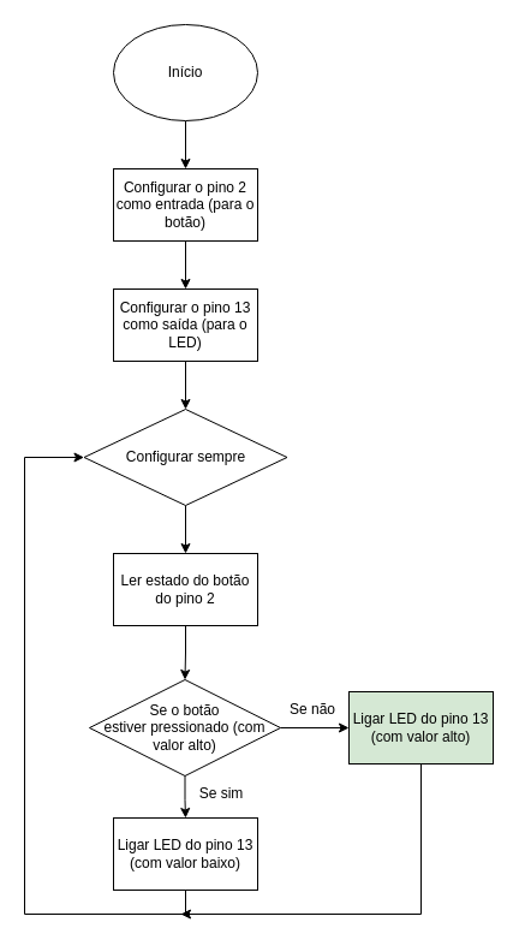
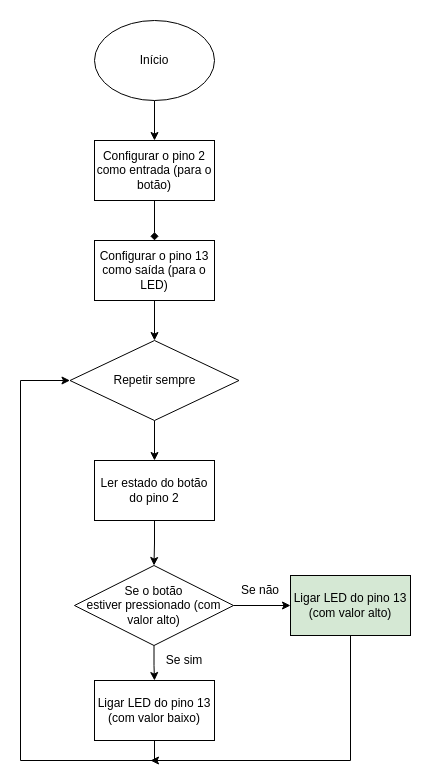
- <mxCell id="4" style="edgeStyle=orthogonalEdgeStyle;rounded=0;orthogonalLoop=1;jettySize=auto;html=1;entryX=0.5;entryY=0;entryDx=0;entryDy=0;" parent="1" source="5" target="7" edge="1"><mxGeometry relative="1" as="geometry" /></mxCell>
+ <mxCell id="4" style="edgeStyle=orthogonalEdgeStyle;rounded=0;orthogonalLoop=1;jettySize=auto;html=1;entryX=0.5;entryY=0;entryDx=0;entryDy=0;endArrow=diamond;" parent="1" source="5" target="7" edge="1"><mxGeometry relative="1" as="geometry" /></mxCell>
- <mxCell id="9" value="Configurar sempre" style="rhombus;whiteSpace=wrap;html=1;" parent="1" vertex="1"><mxGeometry x="69.5" y="340" width="169" height="80" as="geometry" /></mxCell>
+ <mxCell id="9" value="Repetir sempre" style="rhombus;whiteSpace=wrap;html=1;" parent="1" vertex="1"><mxGeometry x="69.5" y="340" width="169" height="80" as="geometry" /></mxCell>
